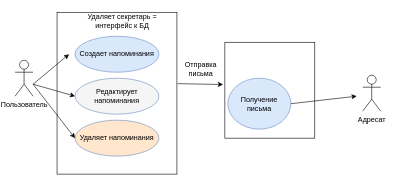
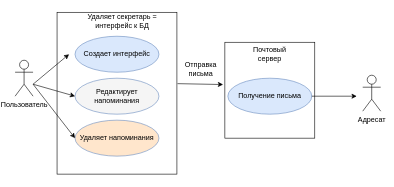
- <mxCell id="4" value="Создает напоминания" style="ellipse;whiteSpace=wrap;html=1;fillColor=#dae8fc;strokeColor=#6c8ebf;" vertex="1" parent="1"><mxGeometry x="120" y="60" width="140" height="60" as="geometry" /></mxCell>
+ <mxCell id="4" value="Создает интерфейс" style="ellipse;whiteSpace=wrap;html=1;fillColor=#dae8fc;strokeColor=#6c8ebf;" vertex="1" parent="1"><mxGeometry x="120" y="60" width="140" height="60" as="geometry" /></mxCell>
+ <mxCell id="13" value="Почтовый сервер" style="text;html=1;strokeColor=none;fillColor=none;align=center;verticalAlign=middle;whiteSpace=wrap;rounded=0;fontColor=default;" vertex="1" parent="1"><mxGeometry x="415" y="75" width="60" height="30" as="geometry" /></mxCell>
- <mxCell id="16" value="Получение письма" style="ellipse;whiteSpace=wrap;html=1;fillColor=#dae8fc;strokeColor=#6c8ebf;" vertex="1" parent="1"><mxGeometry x="375" y="130" width="105" height="85" as="geometry" /></mxCell>
+ <mxCell id="16" value="Получение письма" style="ellipse;whiteSpace=wrap;html=1;fillColor=#dae8fc;strokeColor=#6c8ebf;" vertex="1" parent="1"><mxGeometry x="375" y="130" width="140" height="60" as="geometry" /></mxCell>
